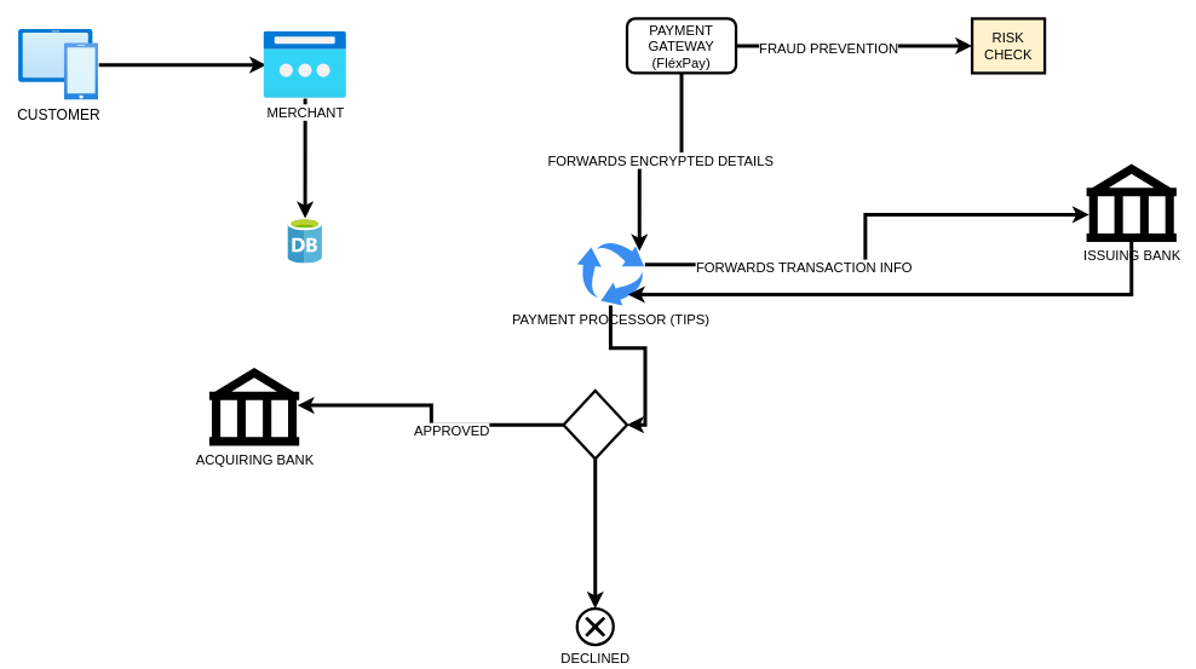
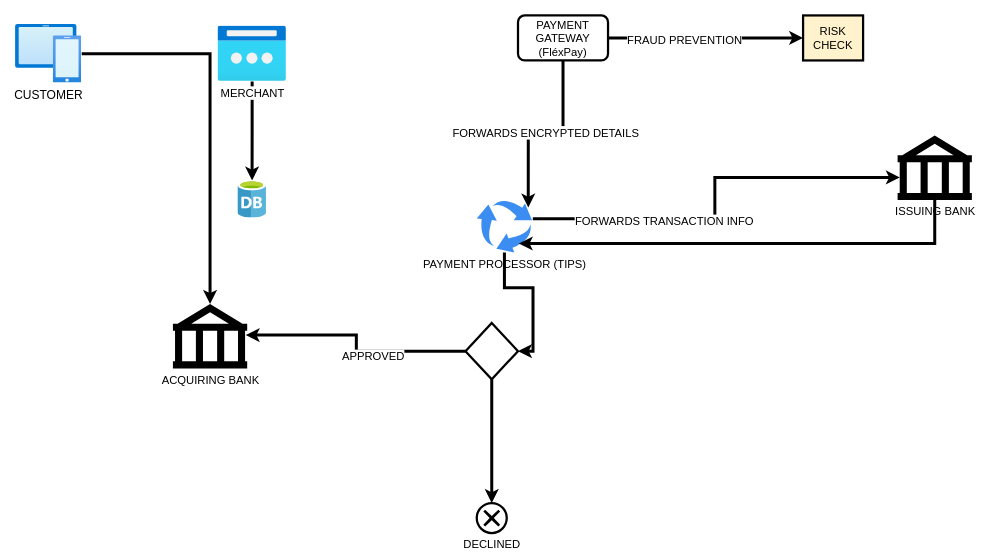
- <mxCell id="2" style="edgeStyle=orthogonalEdgeStyle;rounded=0;orthogonalLoop=1;jettySize=auto;html=1;entryX=0.031;entryY=0.5;entryDx=0;entryDy=0;entryPerimeter=0;strokeWidth=4;" edge="1" parent="1" source="3" target="5"><mxGeometry relative="1" as="geometry" /></mxCell>
+ <mxCell id="2" style="edgeStyle=orthogonalEdgeStyle;rounded=0;orthogonalLoop=1;jettySize=auto;html=1;strokeWidth=4;" edge="1" parent="1" source="3" target="24"><mxGeometry relative="1" as="geometry" /></mxCell>
